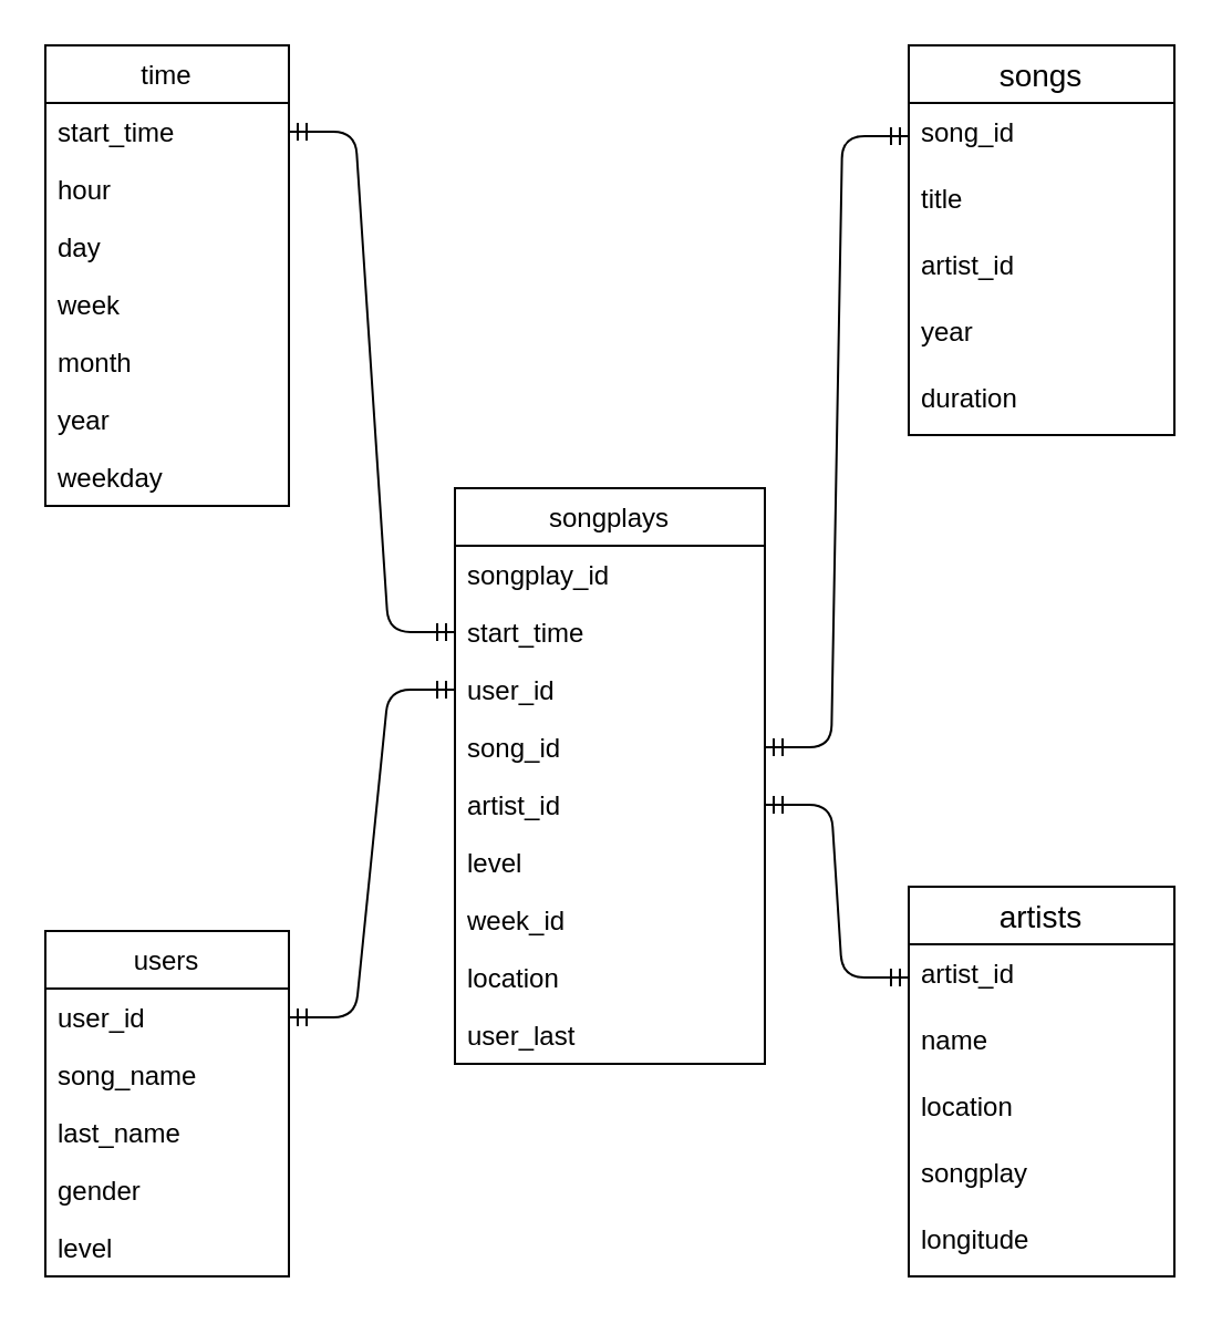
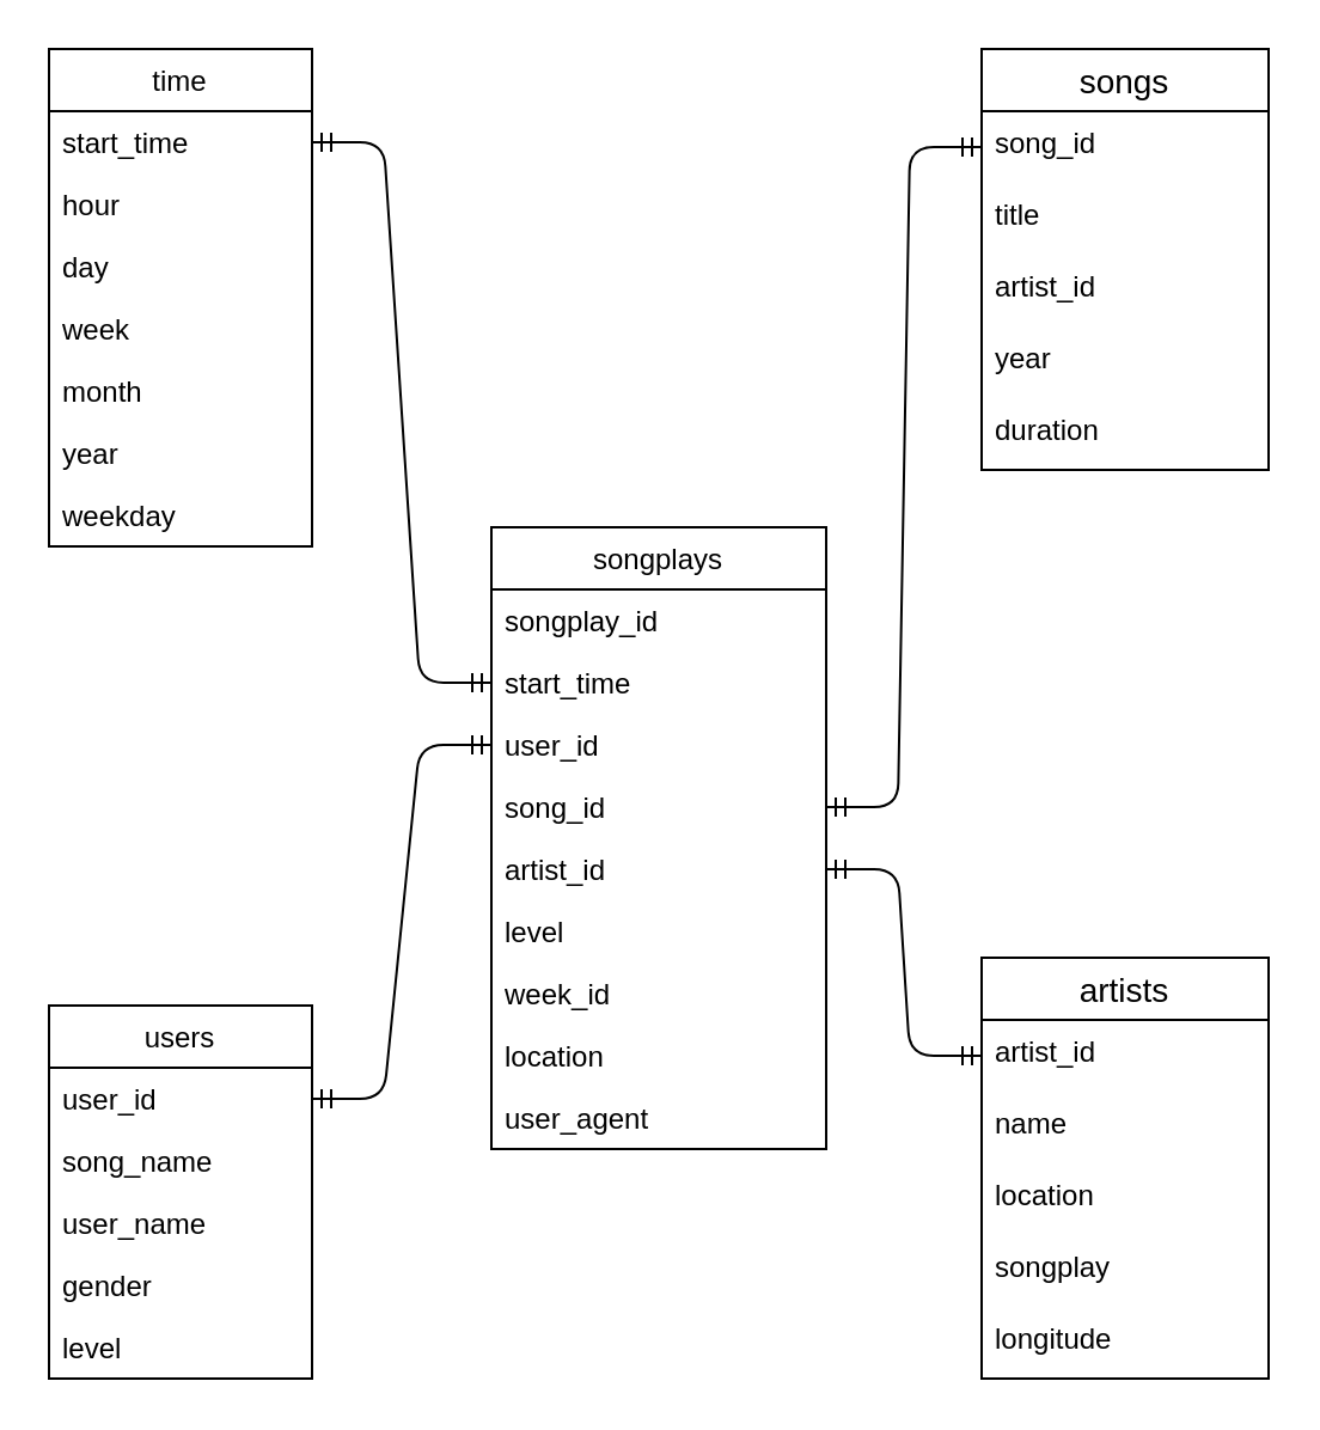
- <mxCell id="11" value="user_last" style="text;strokeColor=none;fillColor=none;align=left;verticalAlign=top;spacingLeft=4;spacingRight=4;overflow=hidden;rotatable=0;points=[[0,0.5],[1,0.5]];portConstraint=eastwest;" vertex="1" parent="2"><mxGeometry y="234" width="140" height="26" as="geometry" /></mxCell>
+ <mxCell id="11" value="user_agent" style="text;strokeColor=none;fillColor=none;align=left;verticalAlign=top;spacingLeft=4;spacingRight=4;overflow=hidden;rotatable=0;points=[[0,0.5],[1,0.5]];portConstraint=eastwest;" vertex="1" parent="2"><mxGeometry y="234" width="140" height="26" as="geometry" /></mxCell>
- <mxCell id="15" value="last_name" style="text;strokeColor=none;fillColor=none;align=left;verticalAlign=top;spacingLeft=4;spacingRight=4;overflow=hidden;rotatable=0;points=[[0,0.5],[1,0.5]];portConstraint=eastwest;" vertex="1" parent="12"><mxGeometry y="78" width="110" height="26" as="geometry" /></mxCell>
+ <mxCell id="15" value="user_name" style="text;strokeColor=none;fillColor=none;align=left;verticalAlign=top;spacingLeft=4;spacingRight=4;overflow=hidden;rotatable=0;points=[[0,0.5],[1,0.5]];portConstraint=eastwest;" vertex="1" parent="12"><mxGeometry y="78" width="110" height="26" as="geometry" /></mxCell>
